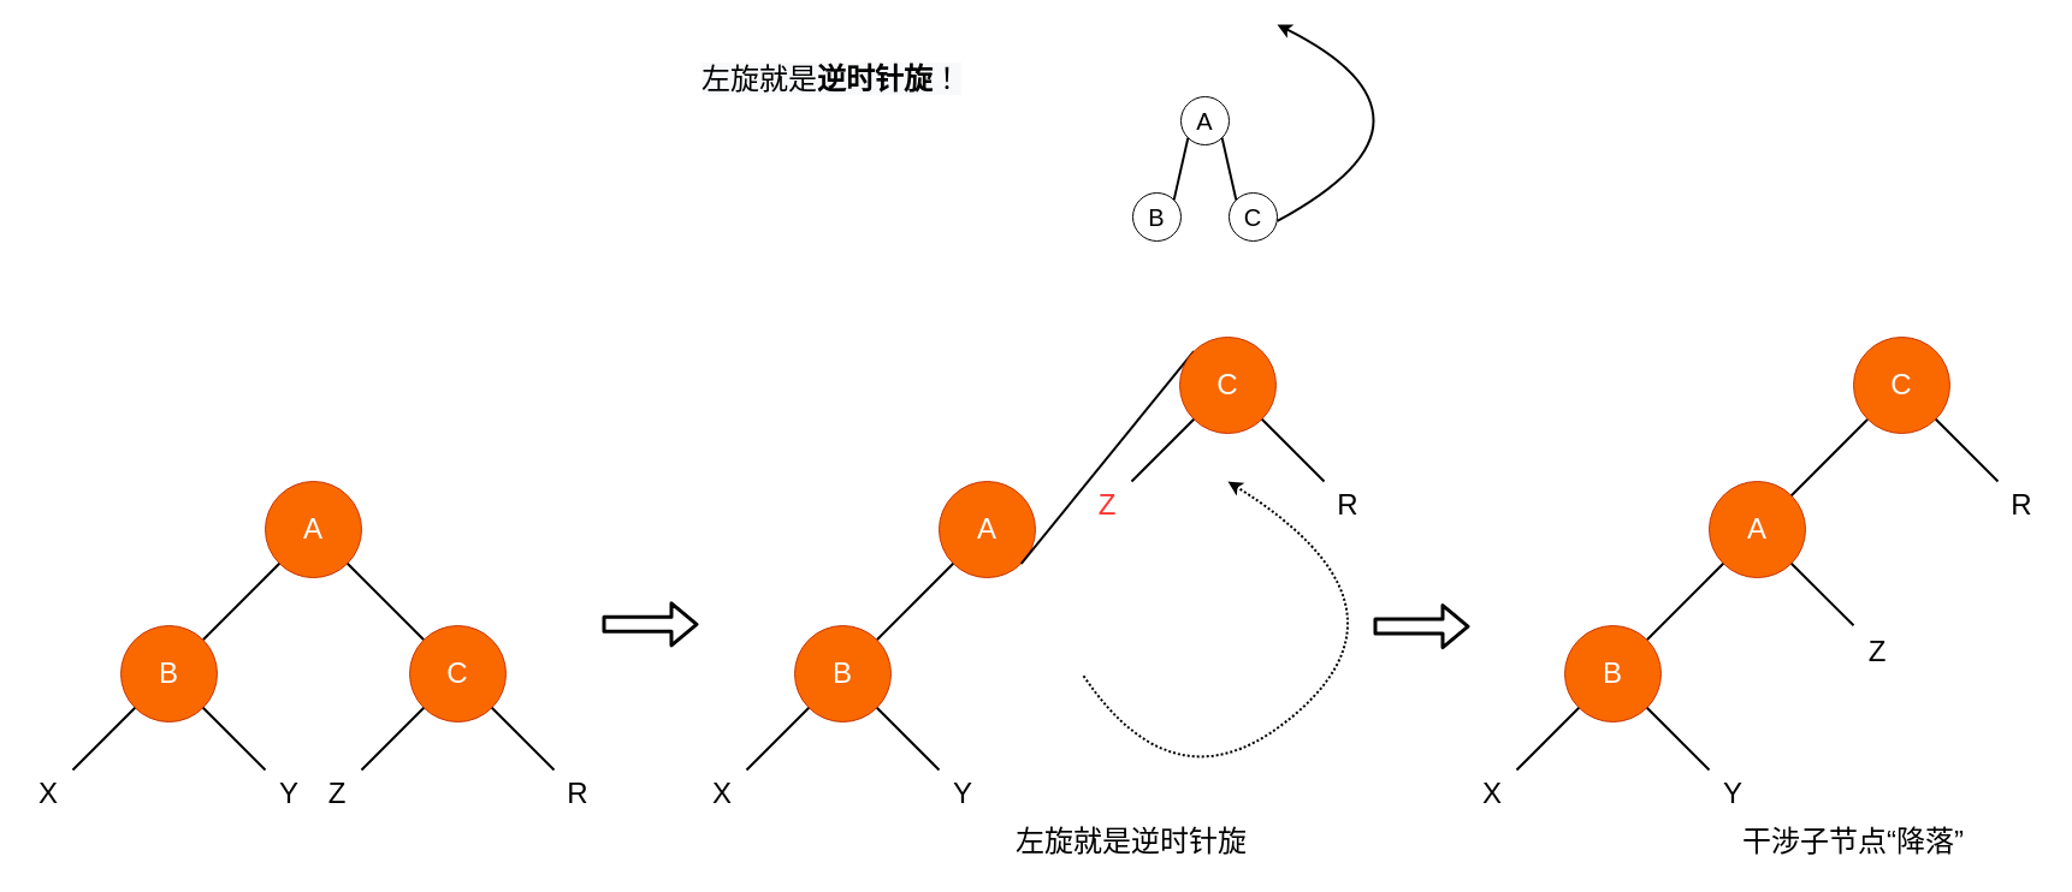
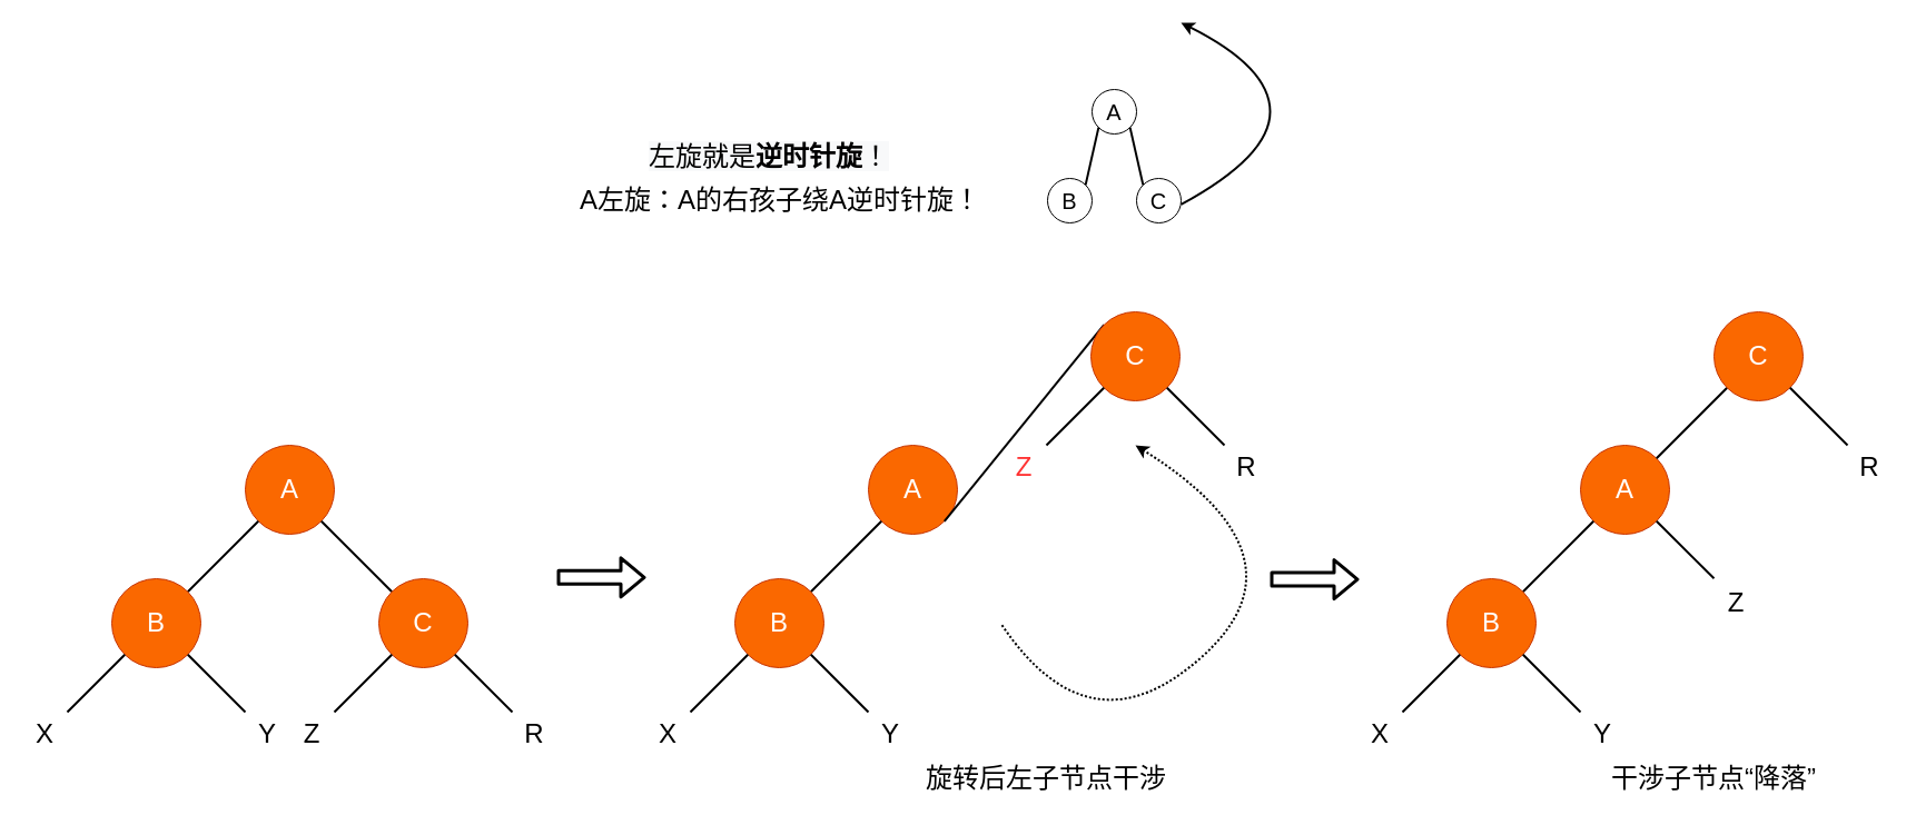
- <mxCell id="47" value="&lt;span style=&quot;color: rgb(0 , 0 , 0) ; font-family: &amp;#34;helvetica&amp;#34; ; font-size: 24px ; font-style: normal ; font-weight: 400 ; letter-spacing: normal ; text-align: center ; text-indent: 0px ; text-transform: none ; word-spacing: 0px ; background-color: rgb(248 , 249 , 250) ; display: inline ; float: none&quot;&gt;左旋就是&lt;/span&gt;&lt;span style=&quot;color: rgb(0 , 0 , 0) ; font-family: &amp;#34;helvetica&amp;#34; ; font-size: 24px ; font-style: normal ; letter-spacing: normal ; text-align: center ; text-indent: 0px ; text-transform: none ; word-spacing: 0px ; background-color: rgb(248 , 249 , 250) ; display: inline ; float: none&quot;&gt;&lt;b&gt;逆时针旋&lt;/b&gt;&lt;/span&gt;&lt;span style=&quot;color: rgb(0 , 0 , 0) ; font-family: &amp;#34;helvetica&amp;#34; ; font-size: 24px ; font-style: normal ; font-weight: 400 ; letter-spacing: normal ; text-align: center ; text-indent: 0px ; text-transform: none ; word-spacing: 0px ; background-color: rgb(248 , 249 , 250) ; display: inline ; float: none&quot;&gt;！&lt;/span&gt;" style="text;whiteSpace=wrap;html=1;" parent="1" vertex="1"><mxGeometry x="581" y="45" width="240" height="40" as="geometry" /></mxCell>
+ <mxCell id="47" value="&lt;span style=&quot;color: rgb(0 , 0 , 0) ; font-family: &amp;#34;helvetica&amp;#34; ; font-size: 24px ; font-style: normal ; font-weight: 400 ; letter-spacing: normal ; text-align: center ; text-indent: 0px ; text-transform: none ; word-spacing: 0px ; background-color: rgb(248 , 249 , 250) ; display: inline ; float: none&quot;&gt;左旋就是&lt;/span&gt;&lt;span style=&quot;color: rgb(0 , 0 , 0) ; font-family: &amp;#34;helvetica&amp;#34; ; font-size: 24px ; font-style: normal ; letter-spacing: normal ; text-align: center ; text-indent: 0px ; text-transform: none ; word-spacing: 0px ; background-color: rgb(248 , 249 , 250) ; display: inline ; float: none&quot;&gt;&lt;b&gt;逆时针旋&lt;/b&gt;&lt;/span&gt;&lt;span style=&quot;color: rgb(0 , 0 , 0) ; font-family: &amp;#34;helvetica&amp;#34; ; font-size: 24px ; font-style: normal ; font-weight: 400 ; letter-spacing: normal ; text-align: center ; text-indent: 0px ; text-transform: none ; word-spacing: 0px ; background-color: rgb(248 , 249 , 250) ; display: inline ; float: none&quot;&gt;！&lt;/span&gt;" style="text;whiteSpace=wrap;html=1;" parent="1" vertex="1"><mxGeometry x="581" y="120" width="240" height="40" as="geometry" /></mxCell>
+ <mxCell id="16" value="&lt;span style=&quot;font-size: 24px&quot;&gt;A左旋：A的右孩子绕A逆时针旋！&lt;/span&gt;" style="text;html=1;strokeColor=none;fillColor=none;align=center;verticalAlign=middle;whiteSpace=wrap;rounded=0;" parent="1" vertex="1"><mxGeometry x="501" y="160" width="400" height="40" as="geometry" /></mxCell>
- <mxCell id="30" value="&lt;span style=&quot;font-size: 24px&quot;&gt;左旋就是逆时针旋&lt;/span&gt;" style="text;html=1;strokeColor=none;fillColor=none;align=center;verticalAlign=middle;whiteSpace=wrap;rounded=0;" parent="1" vertex="1"><mxGeometry x="820" y="680" width="240" height="40" as="geometry" /></mxCell>
+ <mxCell id="30" value="&lt;span style=&quot;font-size: 24px&quot;&gt;旋转后左子节点干涉&lt;/span&gt;" style="text;html=1;strokeColor=none;fillColor=none;align=center;verticalAlign=middle;whiteSpace=wrap;rounded=0;" parent="1" vertex="1"><mxGeometry x="820" y="680" width="240" height="40" as="geometry" /></mxCell>
